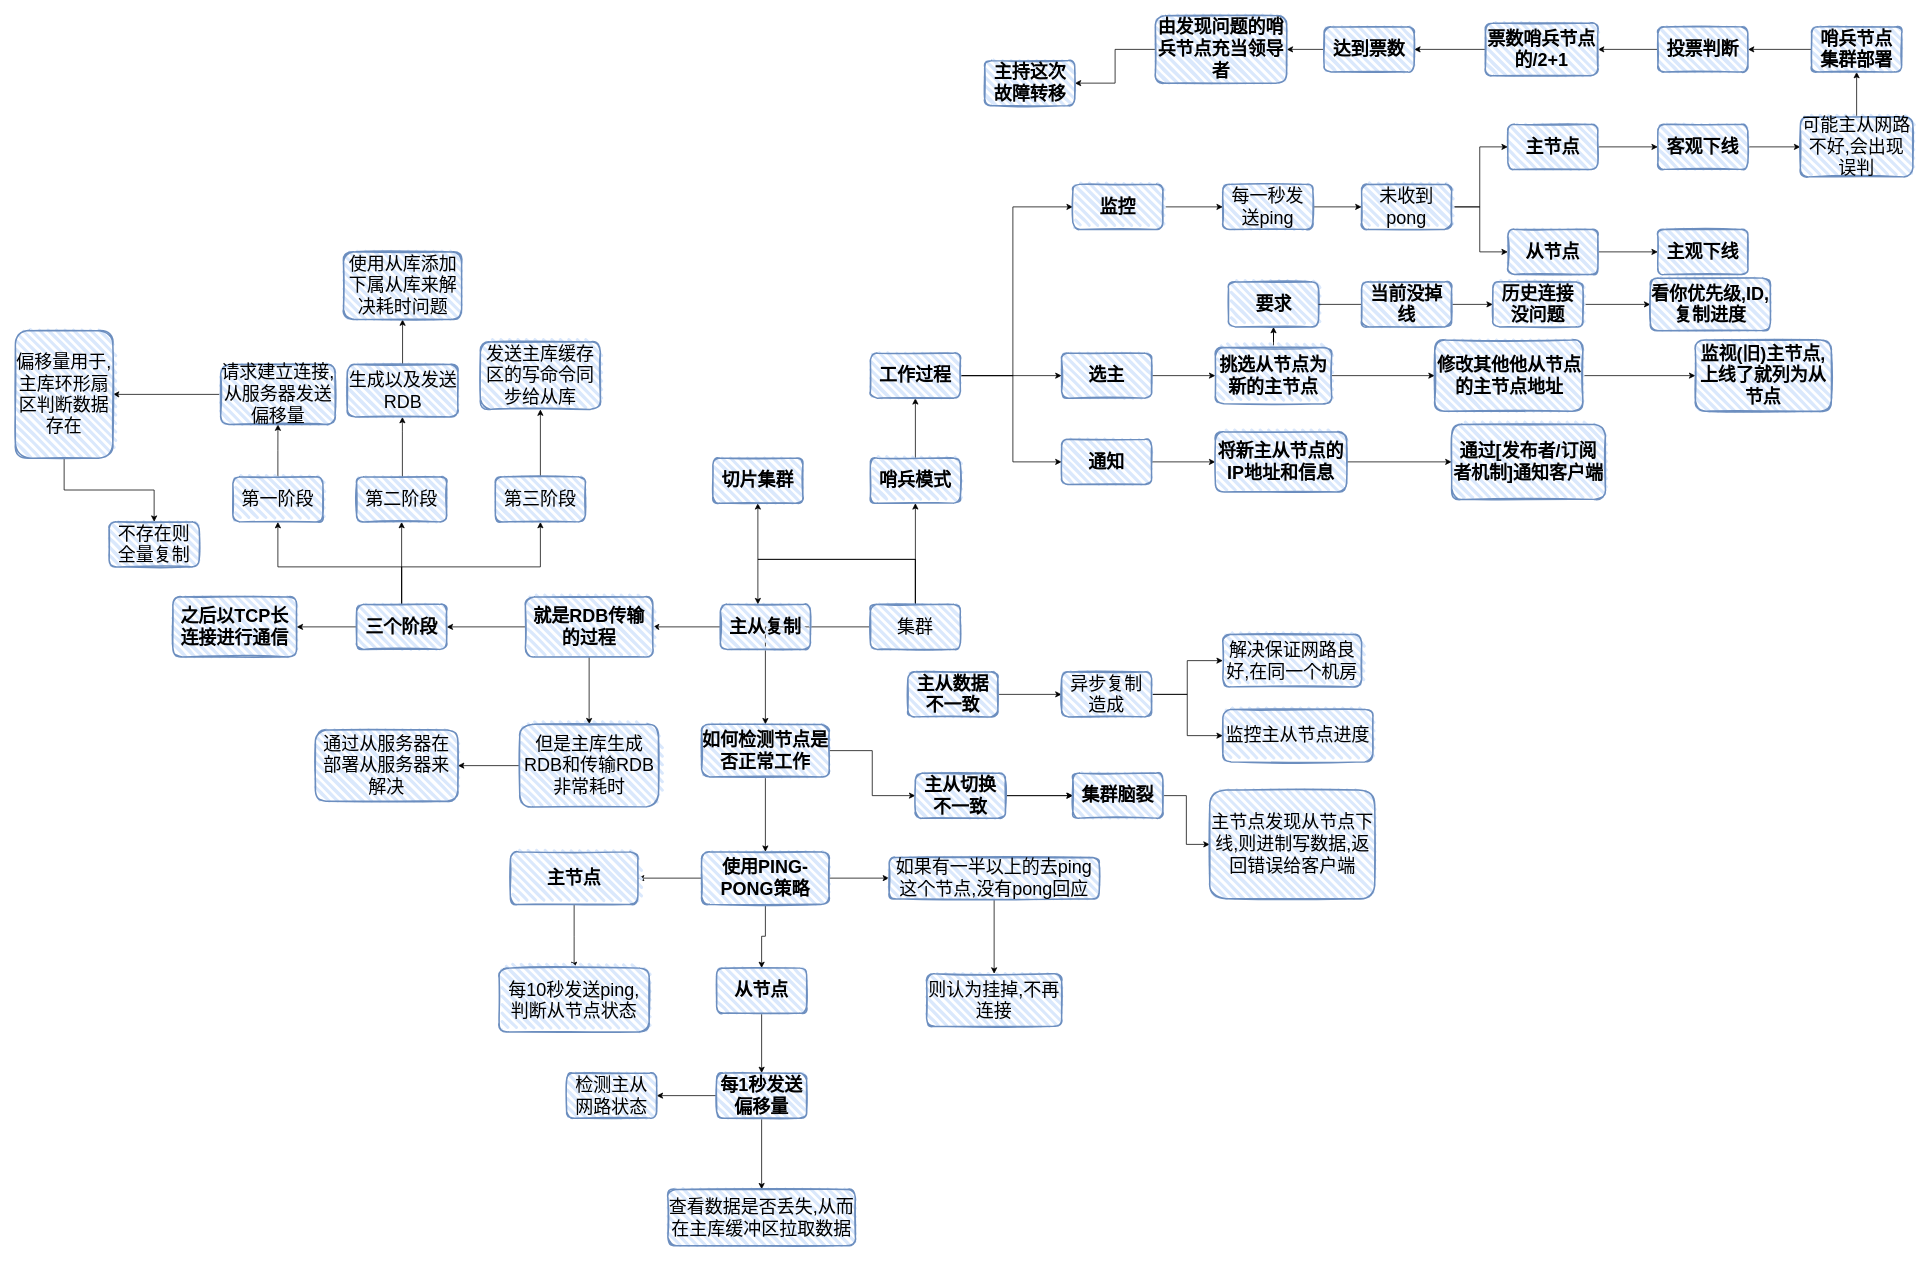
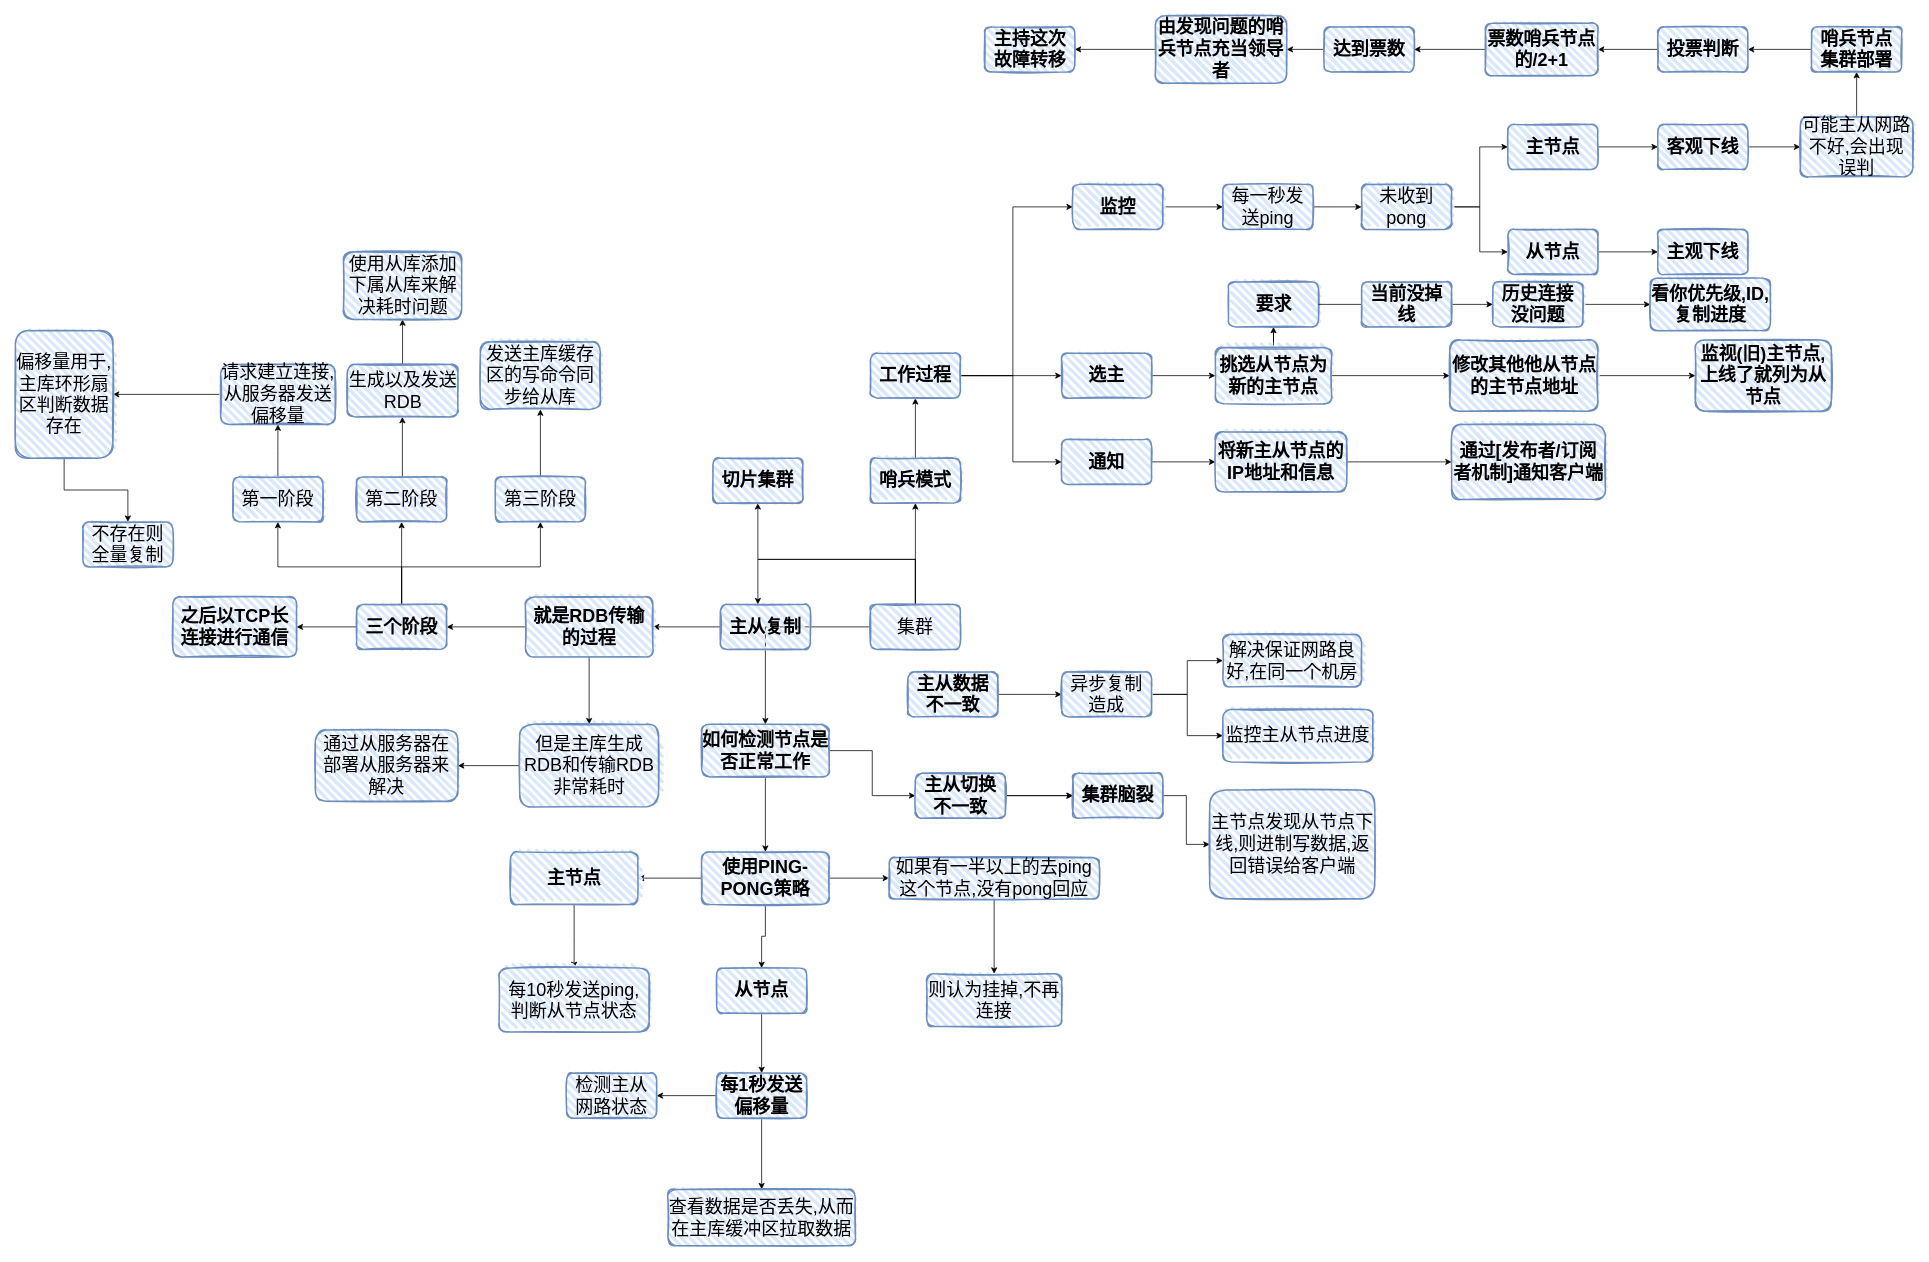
- <mxCell id="109" value="主持这次故障转移" style="whiteSpace=wrap;html=1;fontSize=24;fillColor=#dae8fc;strokeColor=#6c8ebf;rounded=1;glass=0;sketch=1;fillWeight=4;hachureGap=8;hachureAngle=45;strokeWidth=2;fontStyle=1;" vertex="1" parent="1"><mxGeometry x="1312.5" y="80" width="120" height="60" as="geometry" /></mxCell>
+ <mxCell id="109" value="主持这次故障转移" style="whiteSpace=wrap;html=1;fontSize=24;fillColor=#dae8fc;strokeColor=#6c8ebf;rounded=1;glass=0;sketch=1;fillWeight=4;hachureGap=8;hachureAngle=45;strokeWidth=2;fontStyle=1;" vertex="1" parent="1"><mxGeometry x="1312.5" y="35" width="120" height="60" as="geometry" /></mxCell>
- <mxCell id="118" value="修改其他他从节点的主节点地址" style="whiteSpace=wrap;html=1;fontSize=24;fillColor=#dae8fc;strokeColor=#6c8ebf;rounded=1;glass=0;sketch=1;fillWeight=4;hachureGap=8;hachureAngle=45;strokeWidth=2;fontStyle=1;" vertex="1" parent="1"><mxGeometry x="1912.5" y="452.5" width="197.5" height="95" as="geometry" /></mxCell>
+ <mxCell id="118" value="修改其他他从节点的主节点地址" style="whiteSpace=wrap;html=1;fontSize=24;fillColor=#dae8fc;strokeColor=#6c8ebf;rounded=1;glass=0;sketch=1;fillWeight=4;hachureGap=8;hachureAngle=45;strokeWidth=2;fontStyle=1;" vertex="1" parent="1"><mxGeometry x="1932.5" y="452.5" width="197.5" height="95" as="geometry" /></mxCell>
- <mxCell id="33" value="不存在则全量复制" style="whiteSpace=wrap;html=1;rounded=1;glass=0;sketch=1;fillWeight=4;hachureGap=8;hachureAngle=45;strokeColor=#6c8ebf;strokeWidth=2;fontFamily=Helvetica;fontSize=24;fontColor=default;fillColor=#dae8fc;" vertex="1" parent="1"><mxGeometry x="145" y="695" width="120" height="60" as="geometry" /></mxCell>
+ <mxCell id="33" value="不存在则全量复制" style="whiteSpace=wrap;html=1;rounded=1;glass=0;sketch=1;fillWeight=4;hachureGap=8;hachureAngle=45;strokeColor=#6c8ebf;strokeWidth=2;fontFamily=Helvetica;fontSize=24;fontColor=default;fillColor=#dae8fc;" vertex="1" parent="1"><mxGeometry x="110" y="695" width="120" height="60" as="geometry" /></mxCell>
